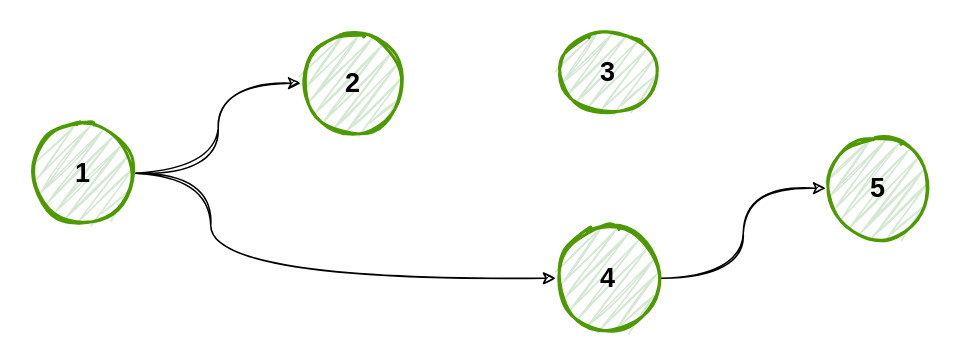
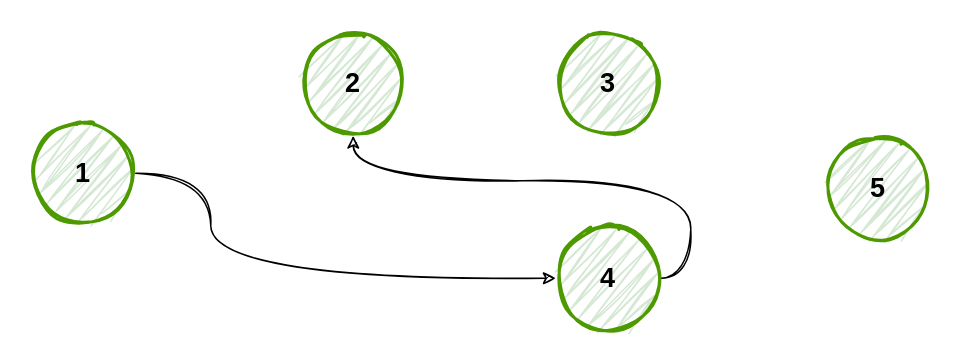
- <mxCell id="6" value="3" style="ellipse;whiteSpace=wrap;html=1;aspect=fixed;fillColor=#d5e8d4;strokeColor=#4D9900;strokeWidth=2;sketch=1;fontSize=18;fontStyle=1;fillStyle=zigzag;" vertex="1" parent="1"><mxGeometry x="370" y="20" width="70" height="55" as="geometry" /></mxCell>
+ <mxCell id="6" value="3" style="ellipse;whiteSpace=wrap;html=1;aspect=fixed;fillColor=#d5e8d4;strokeColor=#4D9900;strokeWidth=2;sketch=1;fontSize=18;fontStyle=1;fillStyle=zigzag;" vertex="1" parent="1"><mxGeometry x="370" y="20" width="70" height="70" as="geometry" /></mxCell>
- <mxCell id="2" style="edgeStyle=orthogonalEdgeStyle;rounded=0;orthogonalLoop=1;jettySize=auto;html=1;entryX=0;entryY=0.5;entryDx=0;entryDy=0;curved=1;sketch=1;strokeWidth=1;" edge="1" parent="1" source="4" target="5"><mxGeometry relative="1" as="geometry" /></mxCell>
- <mxCell id="8" style="edgeStyle=orthogonalEdgeStyle;curved=1;rounded=0;orthogonalLoop=1;jettySize=auto;html=1;exitX=1;exitY=0.5;exitDx=0;exitDy=0;entryX=0;entryY=0.5;entryDx=0;entryDy=0;sketch=1;strokeWidth=1;" edge="1" parent="1" source="9" target="7"><mxGeometry relative="1" as="geometry" /></mxCell>
+ <mxCell id="8" style="edgeStyle=orthogonalEdgeStyle;curved=1;rounded=0;orthogonalLoop=1;jettySize=auto;html=1;exitX=1;exitY=0.5;exitDx=0;exitDy=0;sketch=1;strokeWidth=1;" edge="1" parent="1" source="9" target="5"><mxGeometry relative="1" as="geometry" /></mxCell>
